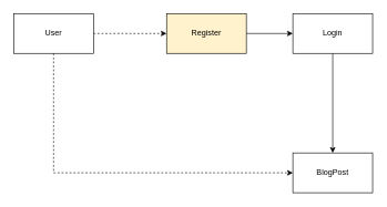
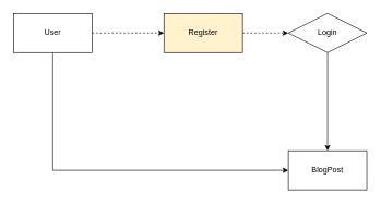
- <mxCell id="6" style="edgeStyle=orthogonalEdgeStyle;rounded=0;orthogonalLoop=1;jettySize=auto;html=1;entryX=0;entryY=0.5;entryDx=0;entryDy=0;" edge="1" parent="1" source="7" target="9"><mxGeometry relative="1" as="geometry" /></mxCell>
+ <mxCell id="6" style="edgeStyle=orthogonalEdgeStyle;rounded=0;orthogonalLoop=1;jettySize=auto;html=1;entryX=0;entryY=0.5;entryDx=0;entryDy=0;dashed=1;" edge="1" parent="1" source="7" target="9"><mxGeometry relative="1" as="geometry" /></mxCell>
- <mxCell id="9" value="Login" style="rounded=0;whiteSpace=wrap;html=1;" vertex="1" parent="1"><mxGeometry x="440" y="20" width="120" height="60" as="geometry" /></mxCell>
+ <mxCell id="9" value="Login" style="rhombus;whiteSpace=wrap;html=1;" vertex="1" parent="1"><mxGeometry x="440" y="20" width="120" height="60" as="geometry" /></mxCell>
- <mxCell id="4" style="edgeStyle=orthogonalEdgeStyle;rounded=0;orthogonalLoop=1;jettySize=auto;html=1;entryX=0;entryY=0.5;entryDx=0;entryDy=0;dashed=1;" edge="1" parent="1" source="5" target="2"><mxGeometry relative="1" as="geometry"><Array as="points"><mxPoint x="80" y="260" /></Array></mxGeometry></mxCell>
+ <mxCell id="4" style="edgeStyle=orthogonalEdgeStyle;rounded=0;orthogonalLoop=1;jettySize=auto;html=1;entryX=0;entryY=0.5;entryDx=0;entryDy=0;" edge="1" parent="1" source="5" target="2"><mxGeometry relative="1" as="geometry"><Array as="points"><mxPoint x="80" y="260" /></Array></mxGeometry></mxCell>
